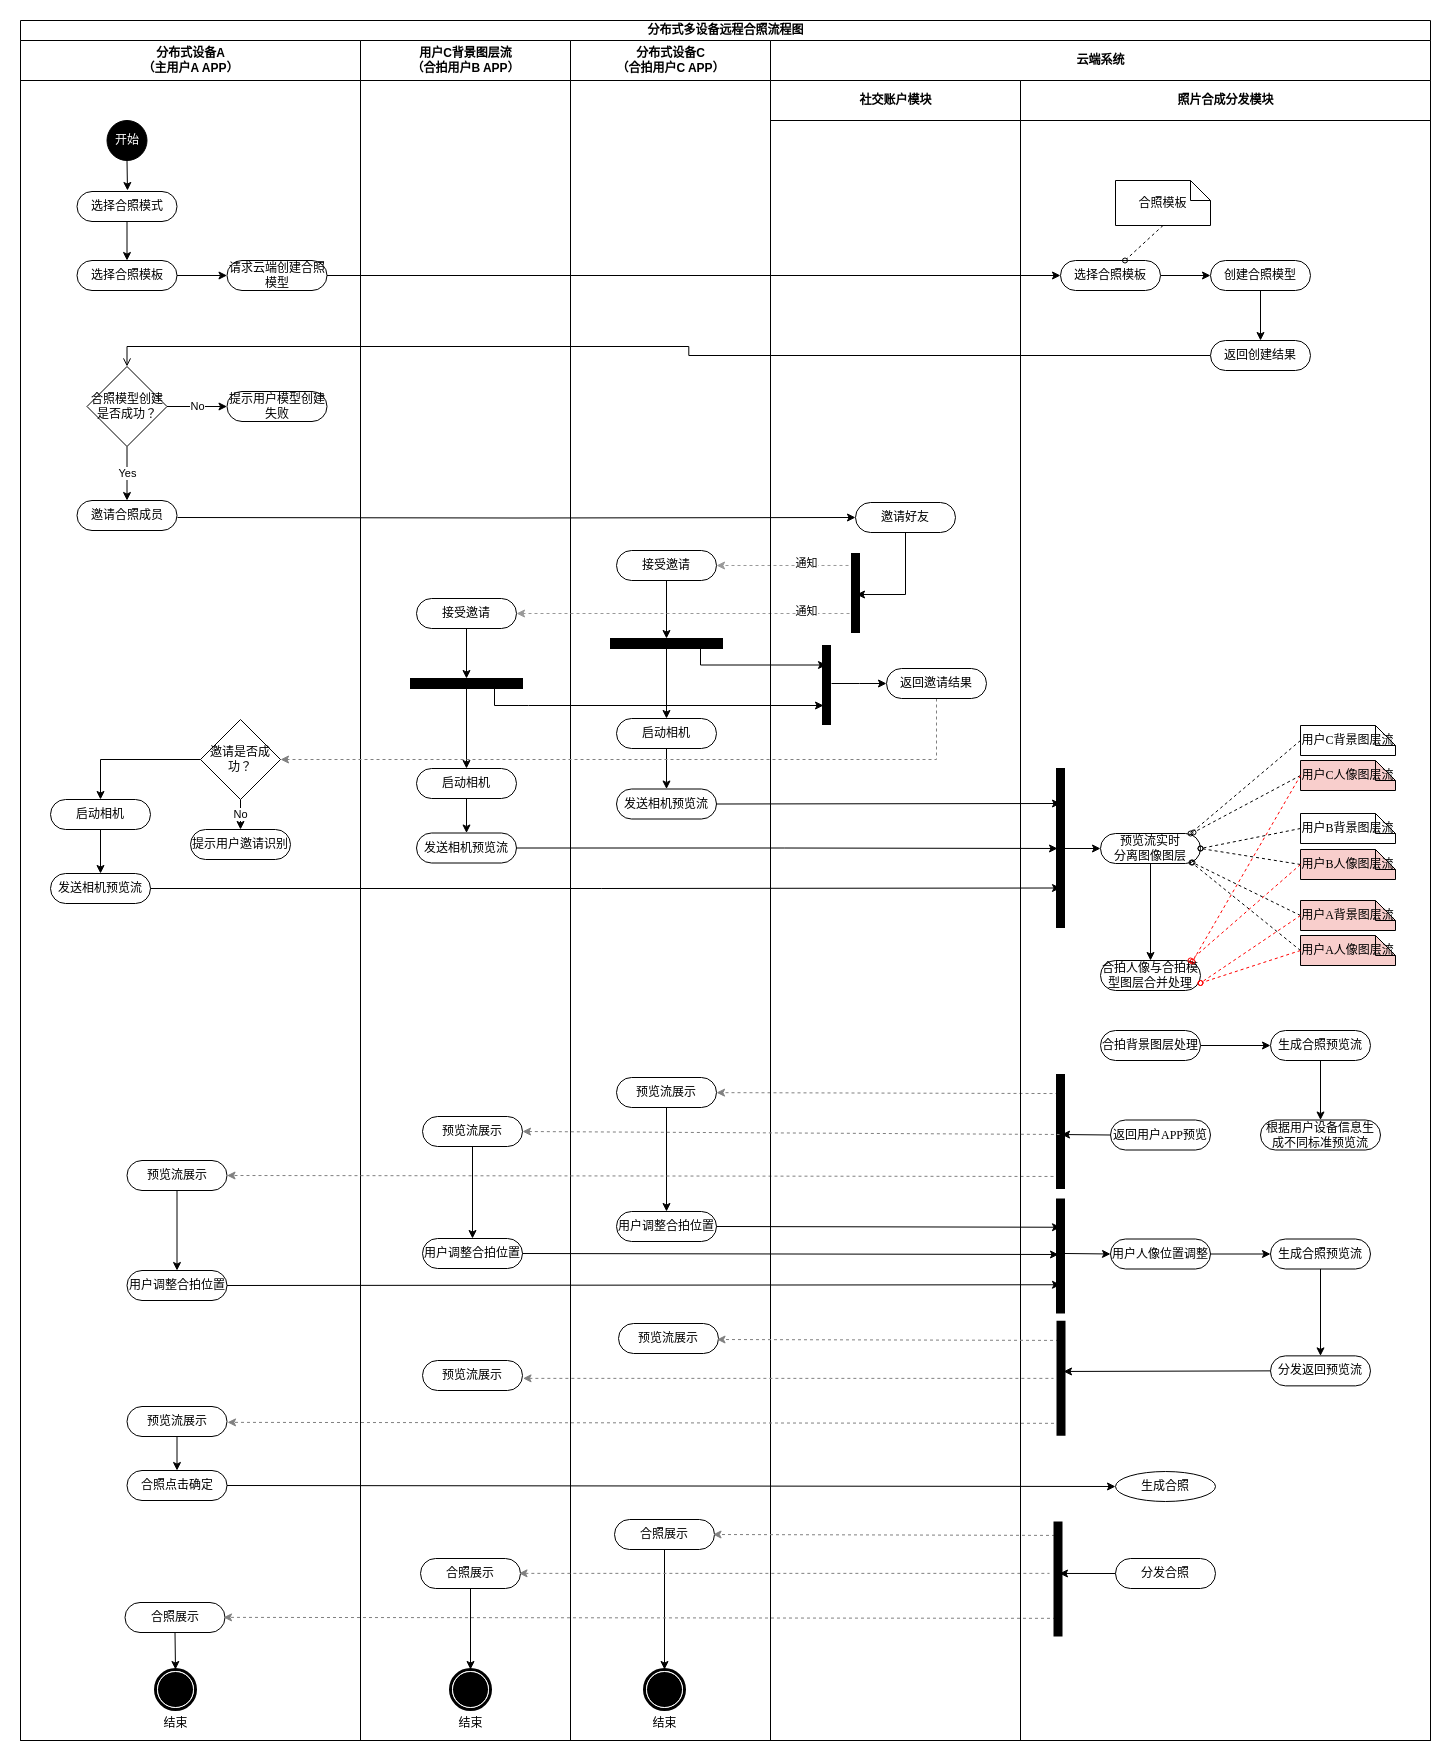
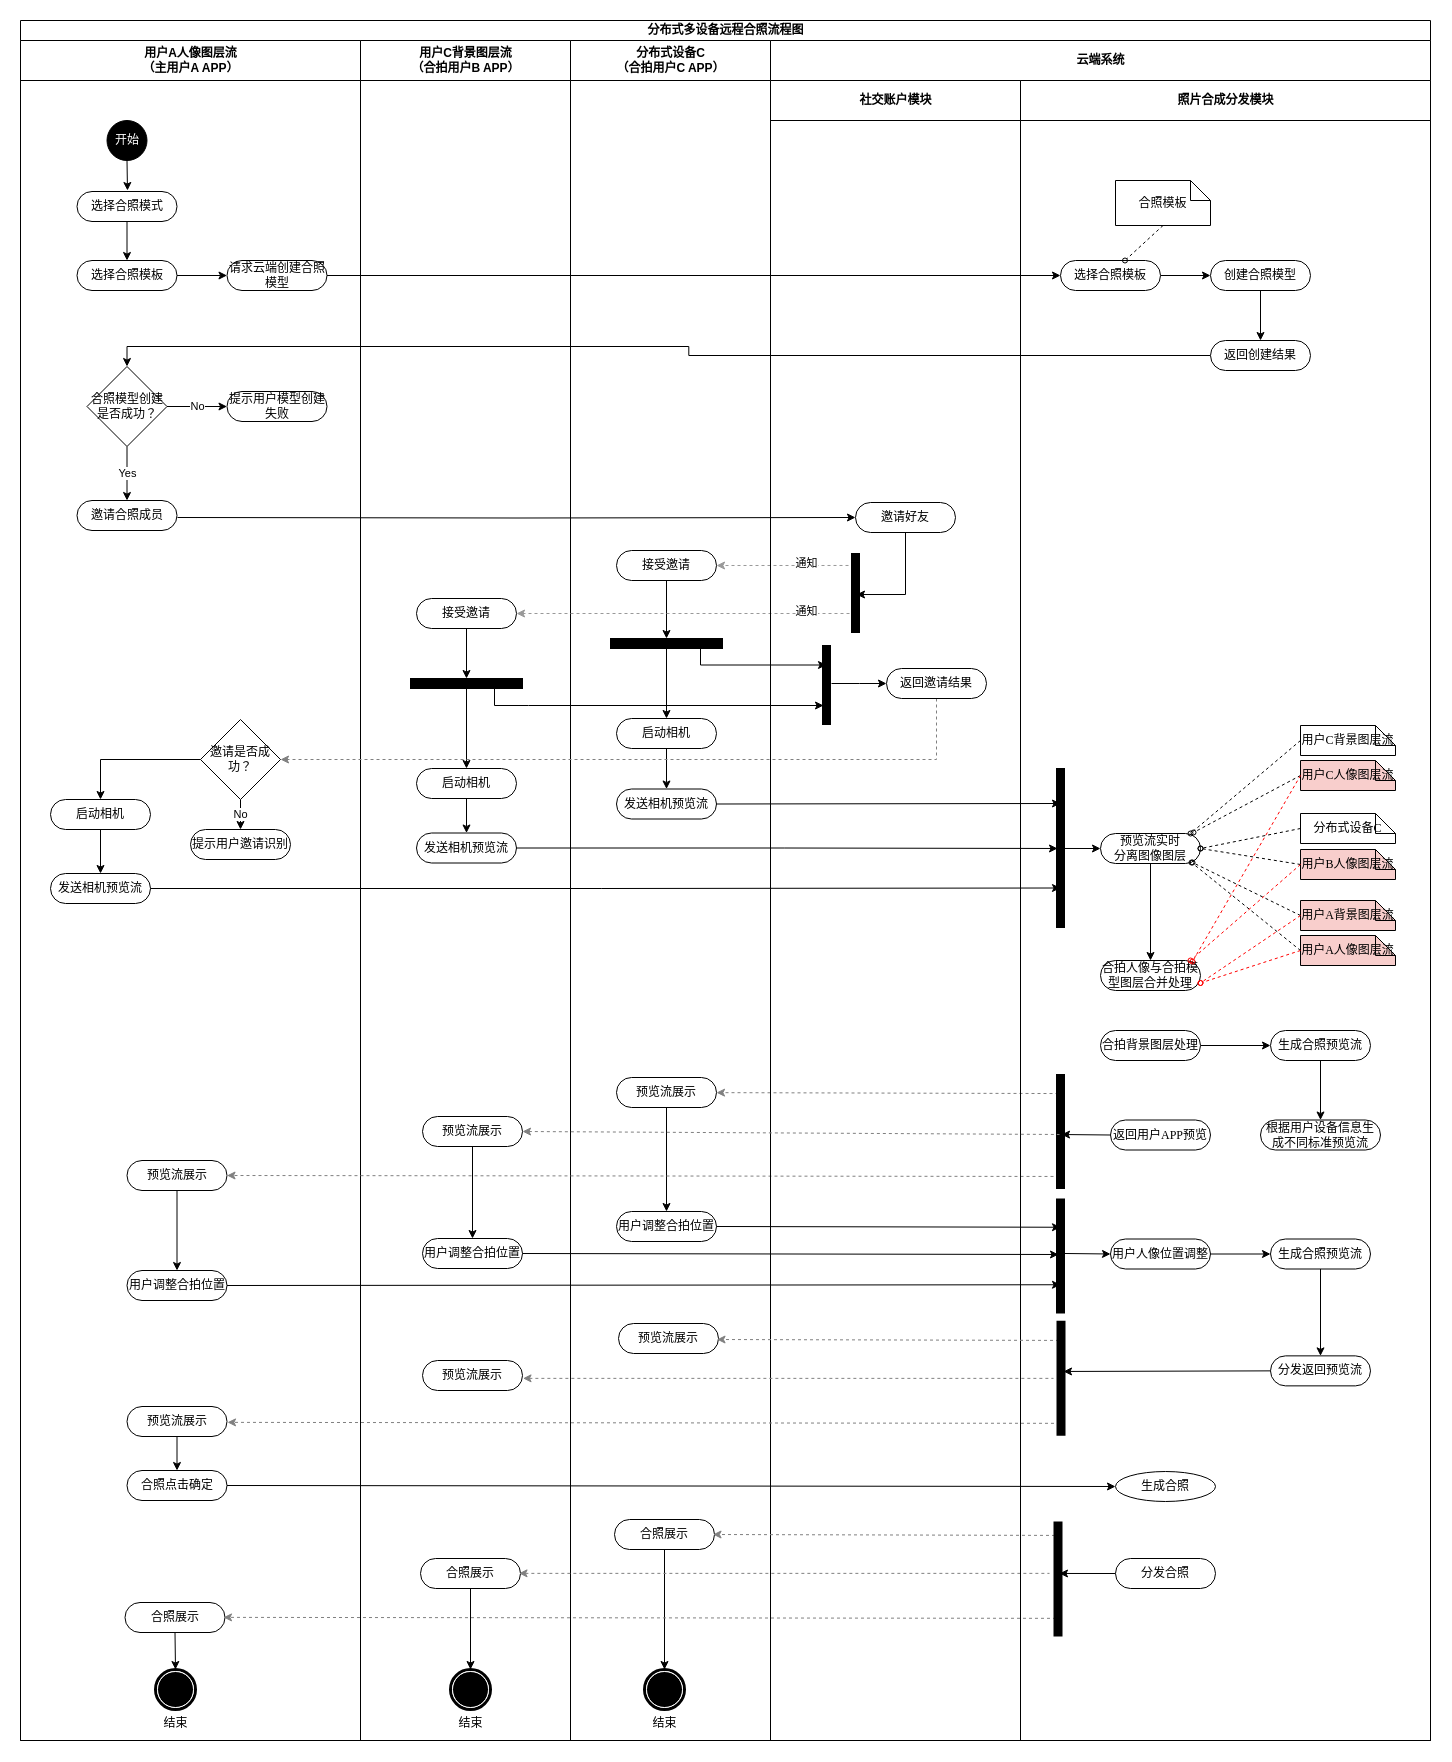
- <mxCell id="4" value="分布式设备A&lt;br&gt;（主用户A APP）" style="swimlane;html=1;startSize=40;" parent="2" vertex="1"><mxGeometry y="20" width="340" height="1700" as="geometry" /></mxCell>
+ <mxCell id="4" value="用户A人像图层流&lt;br&gt;（主用户A APP）" style="swimlane;html=1;startSize=40;" parent="2" vertex="1"><mxGeometry y="20" width="340" height="1700" as="geometry" /></mxCell>
- <mxCell id="3" style="edgeStyle=orthogonalEdgeStyle;rounded=0;orthogonalLoop=1;jettySize=auto;html=1;exitX=0;exitY=0.5;exitDx=0;exitDy=0;entryX=0.5;entryY=0;entryDx=0;entryDy=0;endArrow=open;" edge="1" parent="2" source="116" target="10"><mxGeometry relative="1" as="geometry" /></mxCell>
+ <mxCell id="3" style="edgeStyle=orthogonalEdgeStyle;rounded=0;orthogonalLoop=1;jettySize=auto;html=1;exitX=0;exitY=0.5;exitDx=0;exitDy=0;entryX=0.5;entryY=0;entryDx=0;entryDy=0;" edge="1" parent="2" source="116" target="10"><mxGeometry relative="1" as="geometry" /></mxCell>
- <mxCell id="128" value="用户B背景图层流" style="shape=note;whiteSpace=wrap;html=1;rounded=0;shadow=0;comic=0;labelBackgroundColor=none;strokeWidth=1;fontFamily=Verdana;fontSize=12;align=center;size=20;" vertex="1" parent="88"><mxGeometry x="280" y="733" width="95" height="30" as="geometry" /></mxCell>
+ <mxCell id="128" value="分布式设备C" style="shape=note;whiteSpace=wrap;html=1;rounded=0;shadow=0;comic=0;labelBackgroundColor=none;strokeWidth=1;fontFamily=Verdana;fontSize=12;align=center;size=20;" vertex="1" parent="88"><mxGeometry x="280" y="733" width="95" height="30" as="geometry" /></mxCell>
